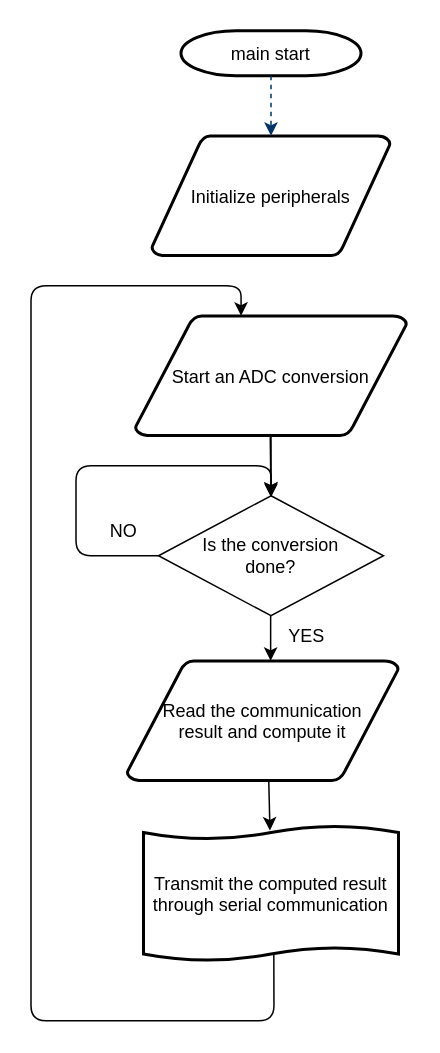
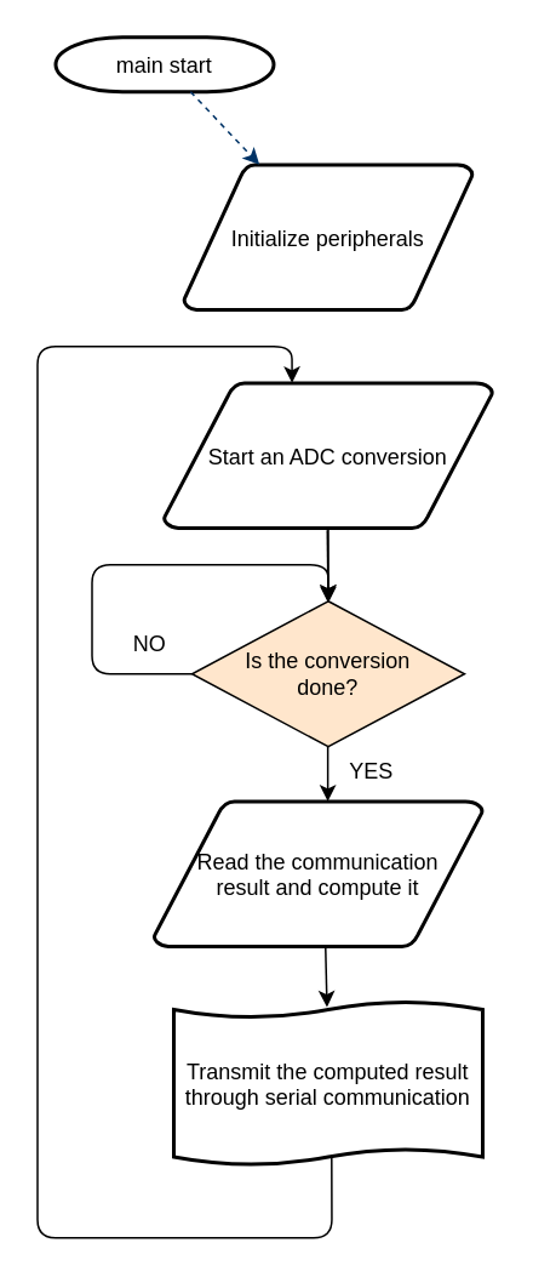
- <mxCell id="2" value="main start" style="shape=mxgraph.flowchart.terminator;strokeWidth=2;gradientColor=none;gradientDirection=north;fontStyle=0;" parent="1" vertex="1"><mxGeometry x="120" y="20" width="120" height="30" as="geometry" /></mxCell>
+ <mxCell id="2" value="main start" style="shape=mxgraph.flowchart.terminator;strokeWidth=2;gradientColor=none;gradientDirection=north;fontStyle=0;" parent="1" vertex="1"><mxGeometry x="30" y="20" width="120" height="30" as="geometry" /></mxCell>
- <mxCell id="10" value="Is the conversion&lt;br&gt;done?" style="rhombus;whiteSpace=wrap;html=1;" parent="1" vertex="1"><mxGeometry x="105" y="330" width="150" height="80" as="geometry" /></mxCell>
+ <mxCell id="10" value="Is the conversion&lt;br&gt;done?" style="rhombus;whiteSpace=wrap;html=1;fillColor=#ffe6cc;" parent="1" vertex="1"><mxGeometry x="105" y="330" width="150" height="80" as="geometry" /></mxCell>
